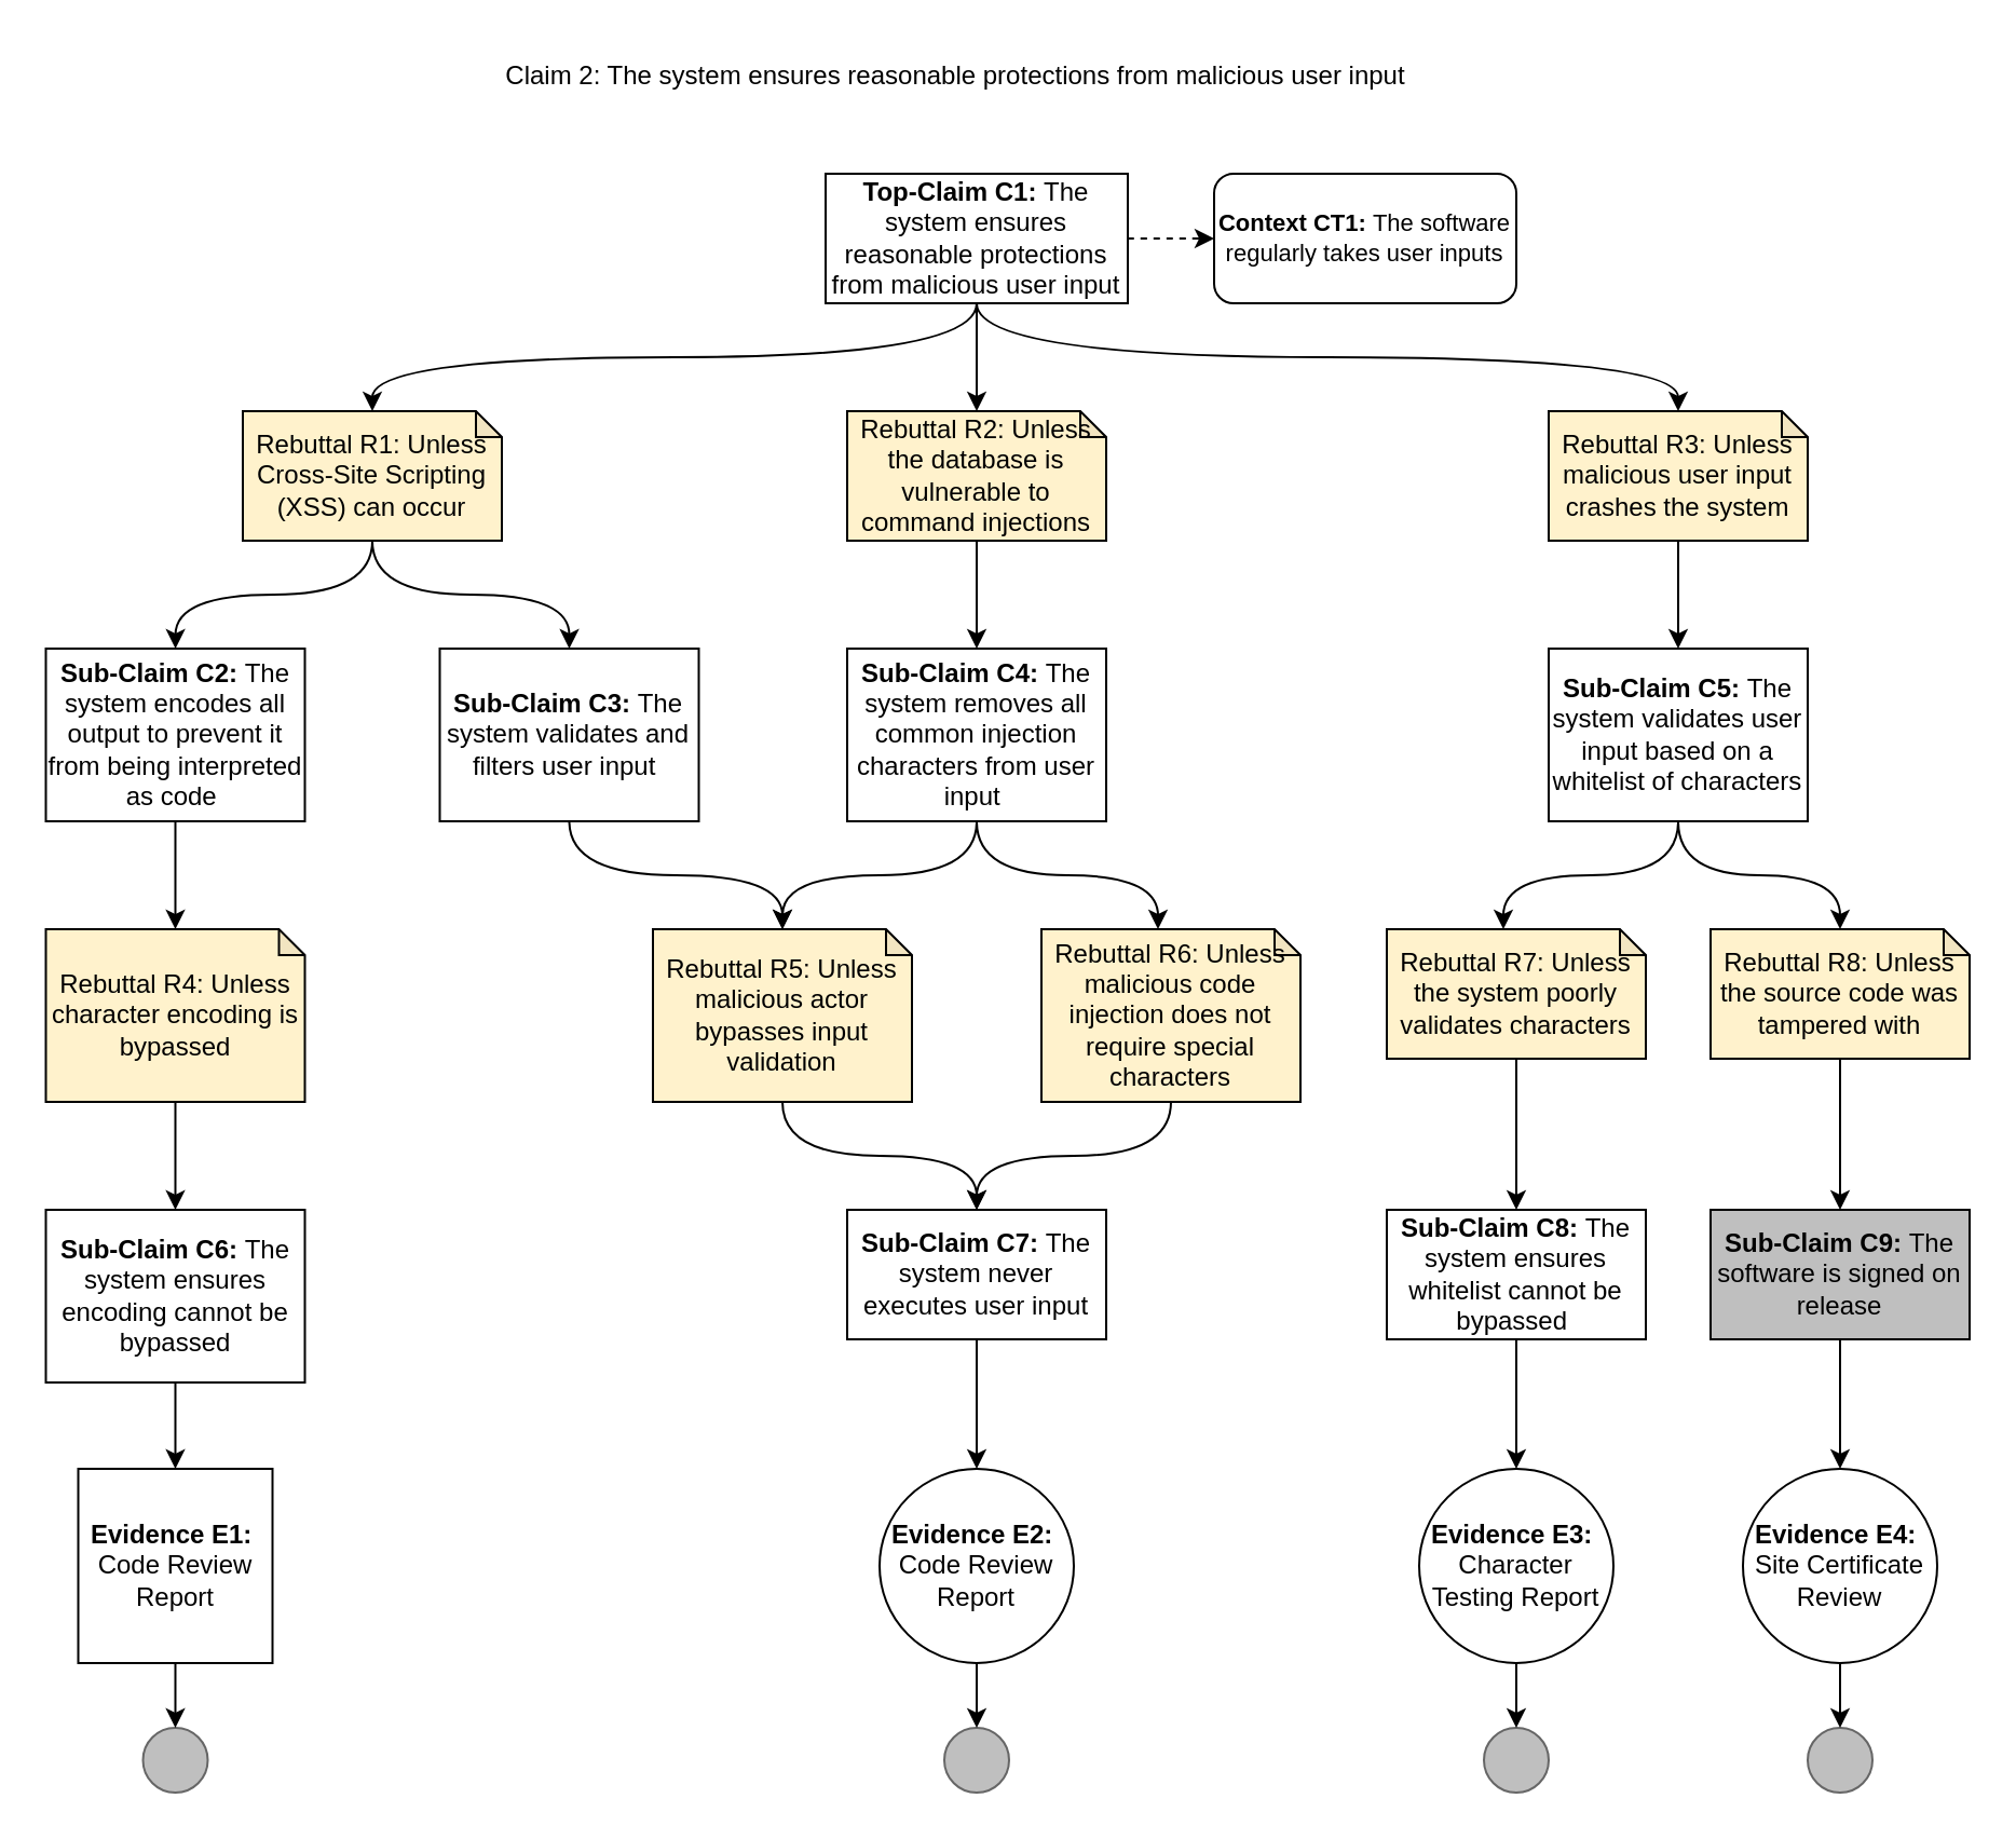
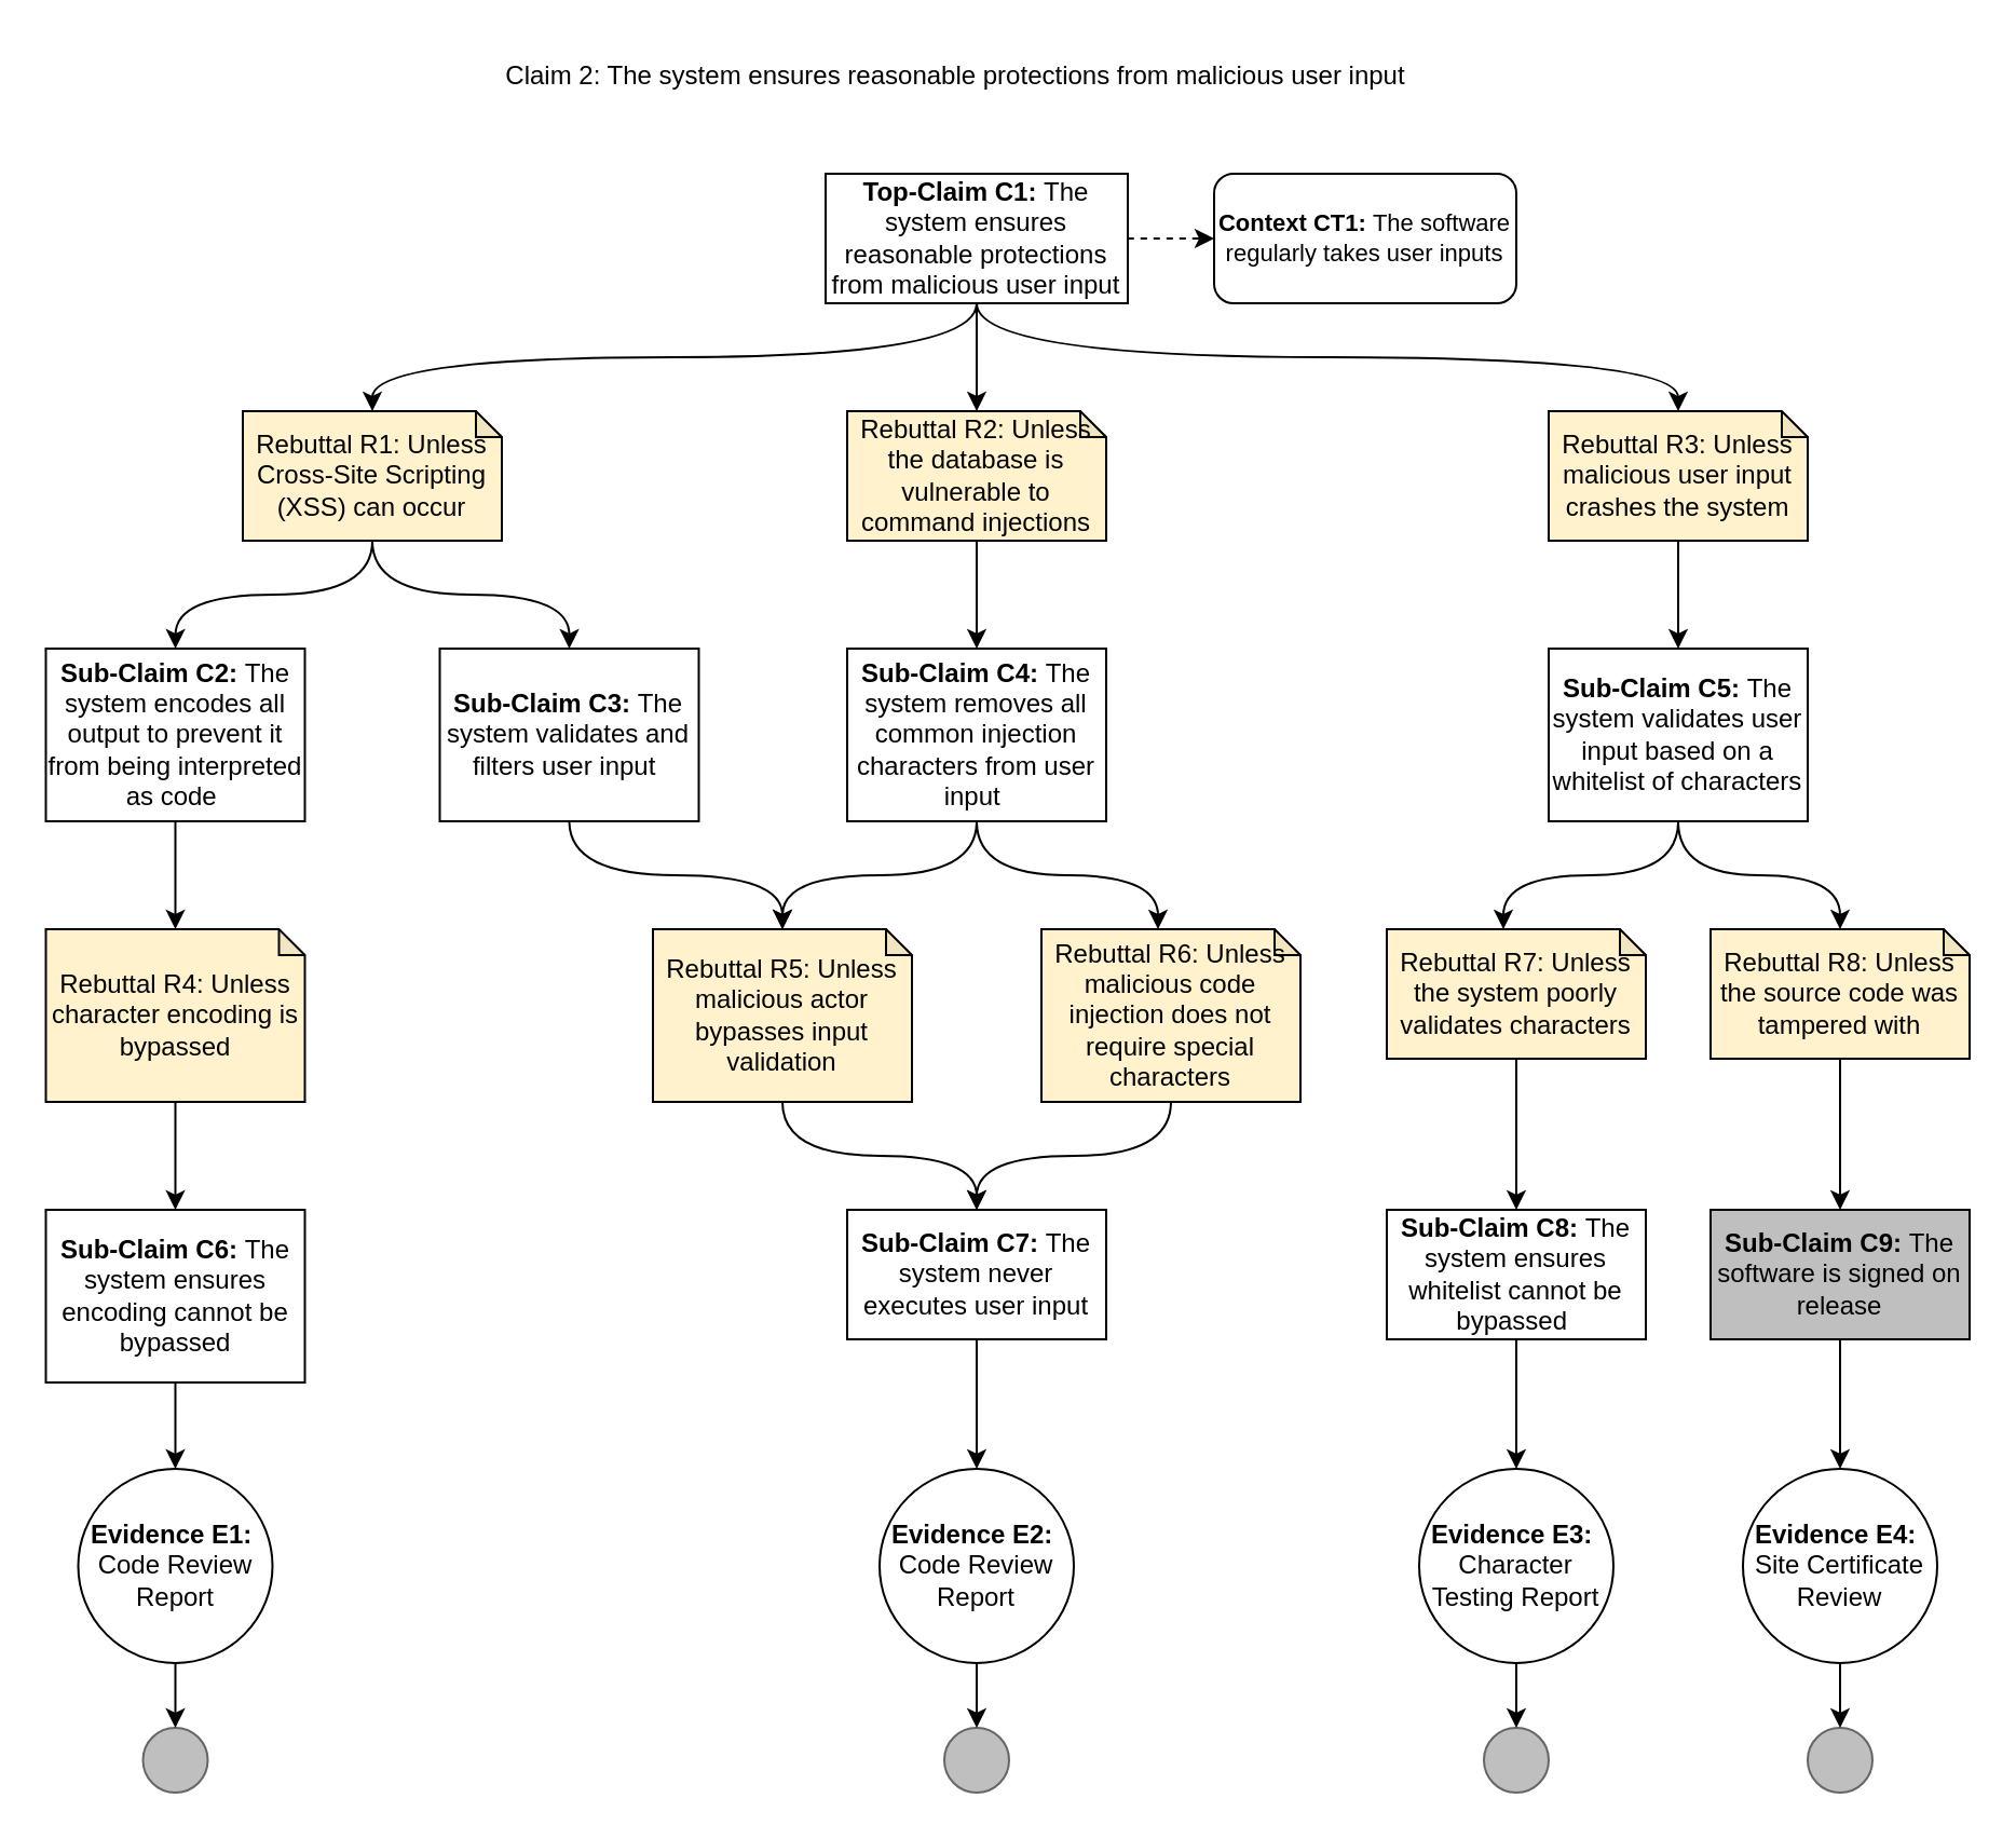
- <mxCell id="53" value="&lt;b&gt;Evidence E1:&lt;/b&gt;&amp;nbsp;&lt;br&gt;Code Review Report" style="whiteSpace=wrap;html=1;aspect=fixed;rounded=0;" vertex="1" parent="1"><mxGeometry x="35.75" y="680" width="90" height="90" as="geometry" /></mxCell>
+ <mxCell id="53" value="&lt;b&gt;Evidence E1:&lt;/b&gt;&amp;nbsp;&lt;br&gt;Code Review Report" style="ellipse;whiteSpace=wrap;html=1;aspect=fixed;" vertex="1" parent="1"><mxGeometry x="35.75" y="680" width="90" height="90" as="geometry" /></mxCell>
